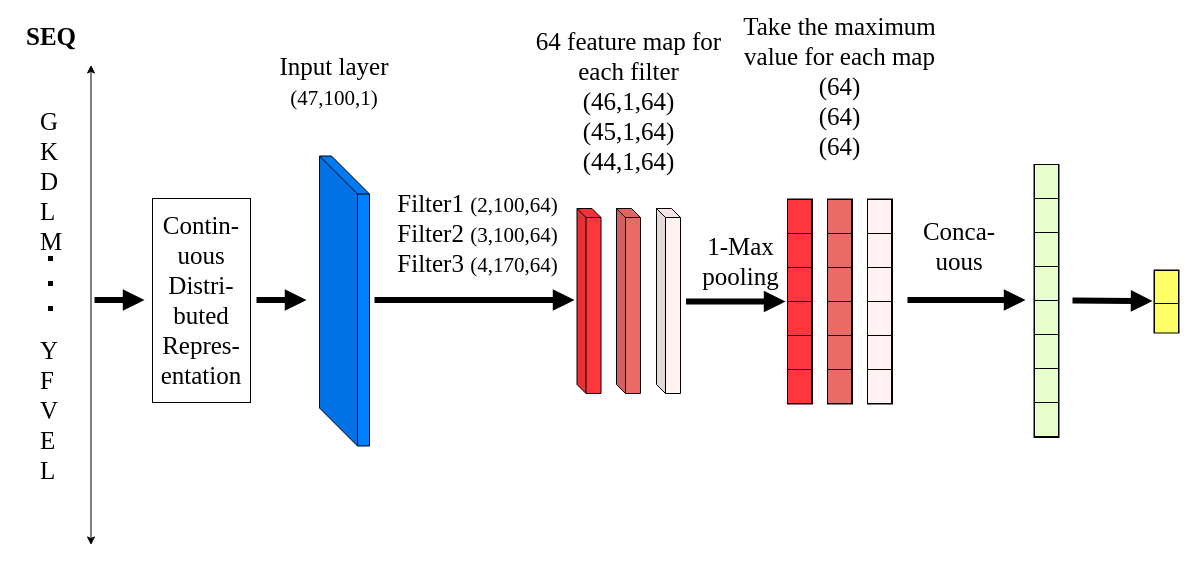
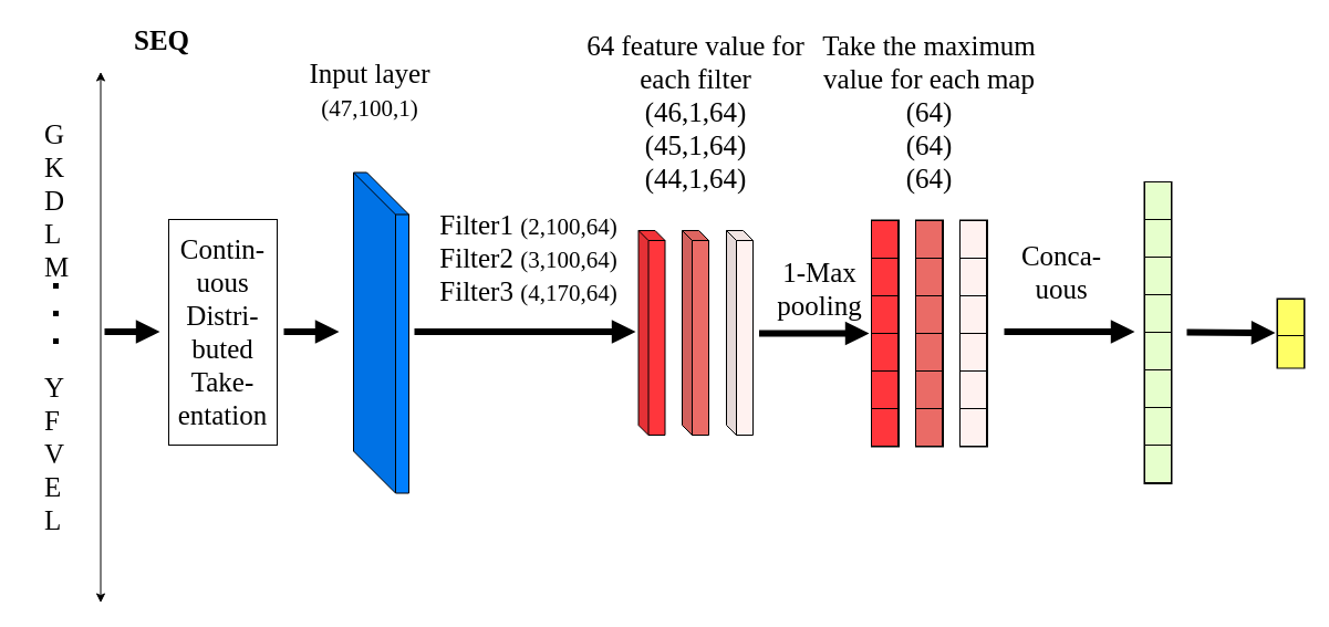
- <mxCell id="3" value="&lt;span&gt;&lt;font style=&quot;font-size: 25px&quot;&gt;&lt;b&gt;SEQ&lt;/b&gt;&lt;/font&gt;&lt;/span&gt;" style="text;html=1;strokeColor=none;fillColor=none;align=center;verticalAlign=middle;whiteSpace=wrap;rounded=0;fontFamily=Times New Roman;" parent="1" vertex="1"><mxGeometry x="20.5" y="20.5" width="60" height="30" as="geometry" /></mxCell>
+ <mxCell id="3" value="&lt;span&gt;&lt;font style=&quot;font-size: 25px&quot;&gt;&lt;b&gt;SEQ&lt;/b&gt;&lt;/font&gt;&lt;/span&gt;" style="text;html=1;strokeColor=none;fillColor=none;align=center;verticalAlign=middle;whiteSpace=wrap;rounded=0;fontFamily=Times New Roman;" parent="1" vertex="1"><mxGeometry x="115.5" y="20.5" width="60" height="30" as="geometry" /></mxCell>
- <mxCell id="24" value="&lt;font&gt;Take the maximum value for each map&lt;br&gt;(64)&lt;br&gt;(64)&lt;br&gt;(64)&lt;br&gt;&lt;/font&gt;" style="text;html=1;strokeColor=none;fillColor=none;align=center;verticalAlign=middle;whiteSpace=wrap;rounded=0;fontFamily=Times New Roman;fontSize=25;" parent="1" vertex="1"><mxGeometry x="737" y="5.5" width="205" height="160" as="geometry" /></mxCell>
+ <mxCell id="24" value="&lt;font&gt;Take the maximum value for each map&lt;br&gt;(64)&lt;br&gt;(64)&lt;br&gt;(64)&lt;br&gt;&lt;/font&gt;" style="text;html=1;strokeColor=none;fillColor=none;align=center;verticalAlign=middle;whiteSpace=wrap;rounded=0;fontFamily=Times New Roman;fontSize=25;" parent="1" vertex="1"><mxGeometry x="737" y="20.5" width="205" height="160" as="geometry" /></mxCell>
- <mxCell id="18" value="&lt;font&gt;64 feature map for each filter&lt;br&gt;(46,1,64)&lt;br&gt;(45,1,64)&lt;br&gt;(44,1,64)&lt;br&gt;&lt;/font&gt;" style="text;html=1;strokeColor=none;fillColor=none;align=center;verticalAlign=middle;whiteSpace=wrap;rounded=0;fontFamily=Times New Roman;fontSize=25;" parent="1" vertex="1"><mxGeometry x="525.5" y="20.5" width="205" height="160" as="geometry" /></mxCell>
+ <mxCell id="18" value="&lt;font&gt;64 feature value for each filter&lt;br&gt;(46,1,64)&lt;br&gt;(45,1,64)&lt;br&gt;(44,1,64)&lt;br&gt;&lt;/font&gt;" style="text;html=1;strokeColor=none;fillColor=none;align=center;verticalAlign=middle;whiteSpace=wrap;rounded=0;fontFamily=Times New Roman;fontSize=25;" parent="1" vertex="1"><mxGeometry x="525.5" y="20.5" width="205" height="160" as="geometry" /></mxCell>
- <mxCell id="9" value="&lt;font&gt;&lt;font style=&quot;vertical-align: inherit&quot;&gt;&lt;font style=&quot;vertical-align: inherit&quot;&gt;&lt;font style=&quot;vertical-align: inherit&quot;&gt;&lt;font style=&quot;vertical-align: inherit&quot;&gt;Contin-&lt;br&gt;uous &lt;br&gt;Distri-&lt;br&gt;buted &lt;br&gt;Repres-&lt;br&gt;entation&lt;/font&gt;&lt;/font&gt;&lt;/font&gt;&lt;/font&gt;&lt;/font&gt;" style="text;html=1;strokeColor=none;fillColor=none;align=center;verticalAlign=middle;whiteSpace=wrap;rounded=0;fontSize=25;fontFamily=Times New Roman;" parent="7" vertex="1"><mxGeometry y="9.273" width="98.0" height="185.455" as="geometry" /></mxCell>
+ <mxCell id="9" value="&lt;font&gt;&lt;font style=&quot;vertical-align: inherit&quot;&gt;&lt;font style=&quot;vertical-align: inherit&quot;&gt;&lt;font style=&quot;vertical-align: inherit&quot;&gt;&lt;font style=&quot;vertical-align: inherit&quot;&gt;Contin-&lt;br&gt;uous &lt;br&gt;Distri-&lt;br&gt;buted &lt;br&gt;Take-&lt;br&gt;entation&lt;/font&gt;&lt;/font&gt;&lt;/font&gt;&lt;/font&gt;&lt;/font&gt;" style="text;html=1;strokeColor=none;fillColor=none;align=center;verticalAlign=middle;whiteSpace=wrap;rounded=0;fontSize=25;fontFamily=Times New Roman;" parent="7" vertex="1"><mxGeometry y="9.273" width="98.0" height="185.455" as="geometry" /></mxCell>
